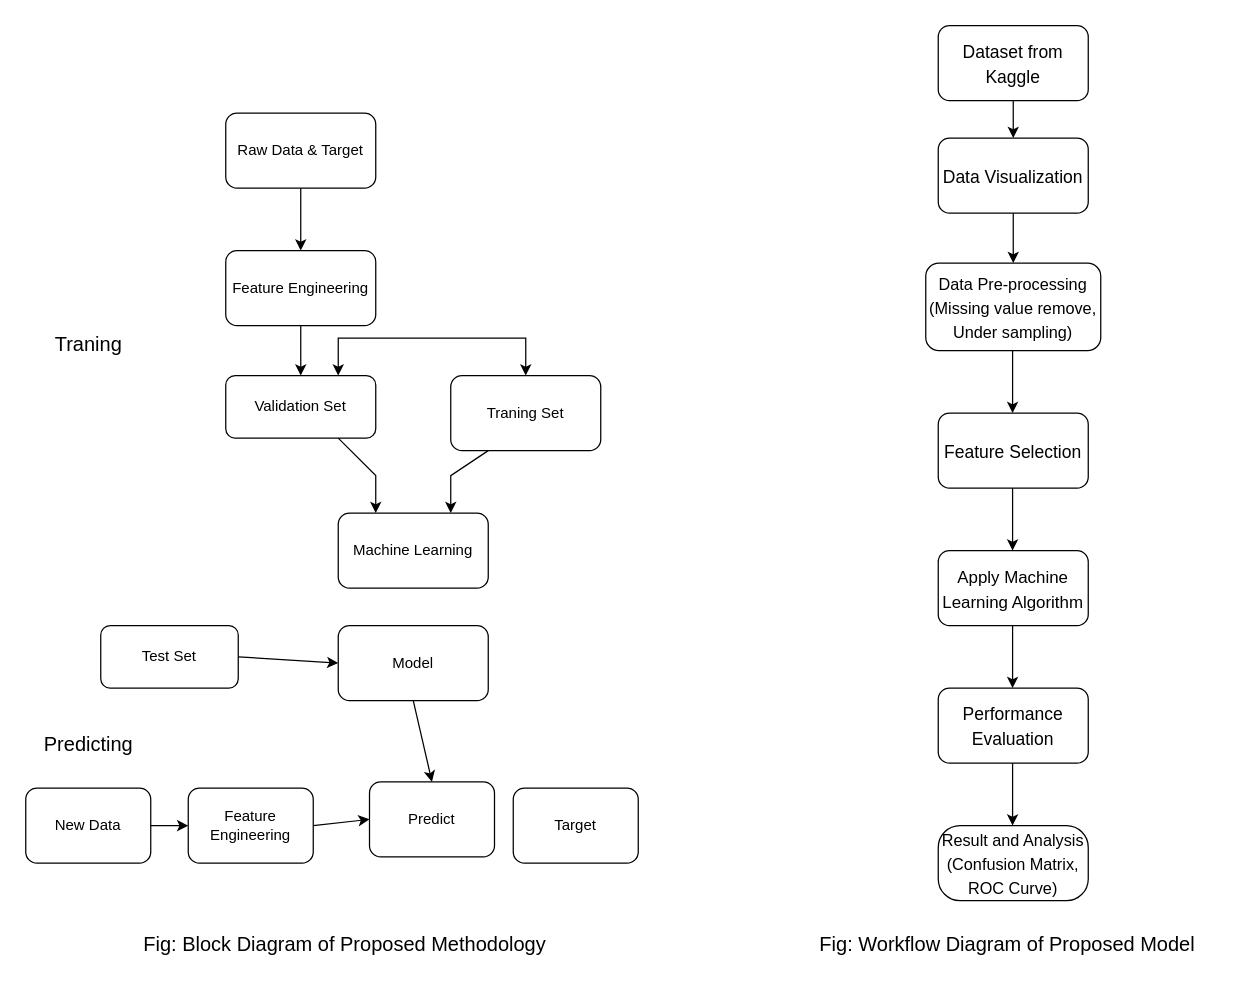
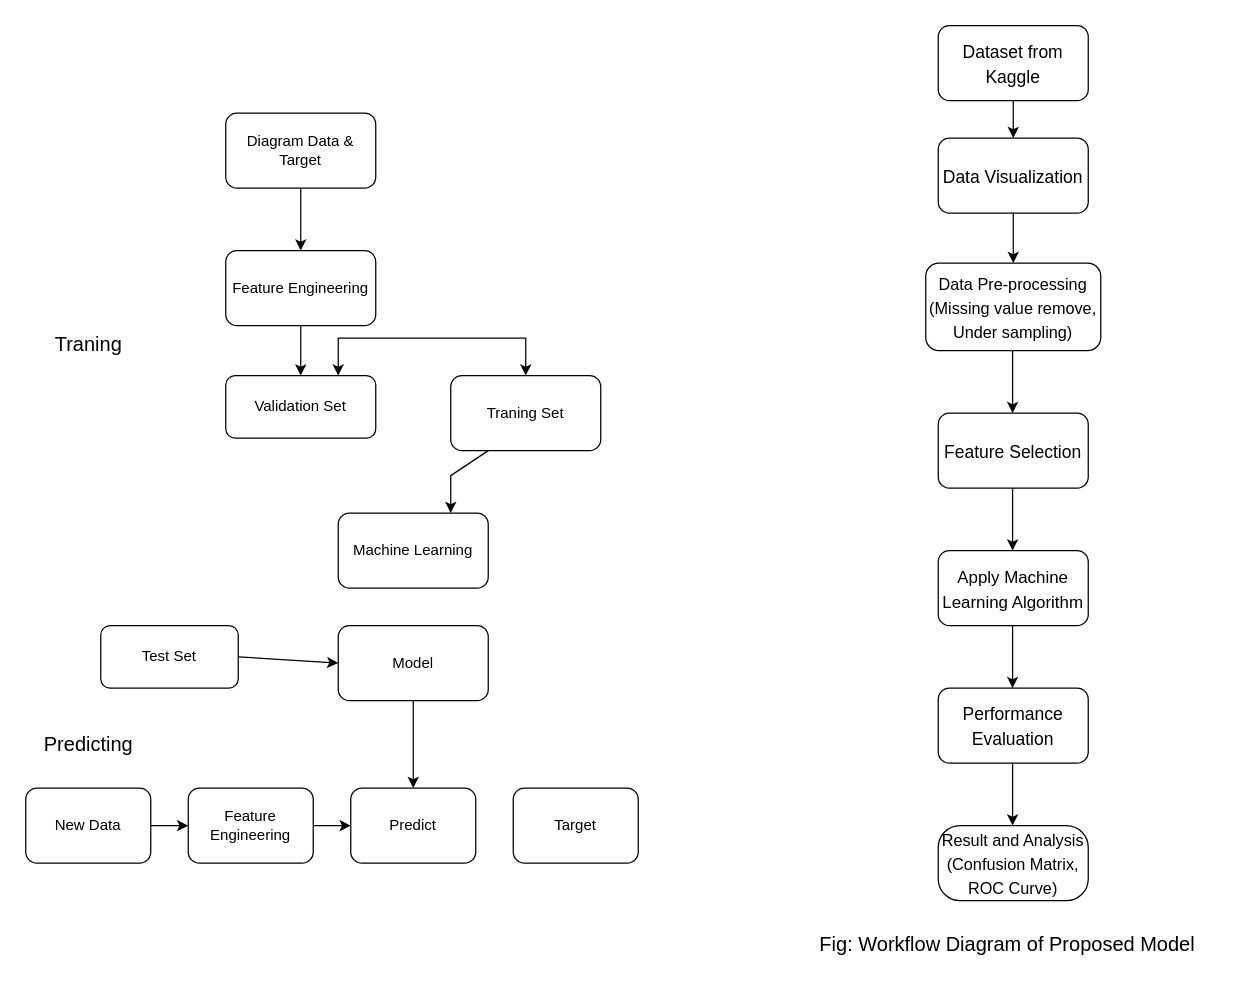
- <mxCell id="2" value="Raw Data &amp;amp; Target" style="rounded=1;whiteSpace=wrap;html=1;" parent="1" vertex="1"><mxGeometry x="180" y="90" width="120" height="60" as="geometry" /></mxCell>
+ <mxCell id="2" value="Diagram Data &amp;amp; Target" style="rounded=1;whiteSpace=wrap;html=1;" parent="1" vertex="1"><mxGeometry x="180" y="90" width="120" height="60" as="geometry" /></mxCell>
- <mxCell id="10" value="" style="endArrow=classic;html=1;rounded=0;entryX=0.25;entryY=0;entryDx=0;entryDy=0;exitX=0.75;exitY=1;exitDx=0;exitDy=0;" parent="1" source="4" target="9" edge="1"><mxGeometry width="50" height="50" relative="1" as="geometry"><mxPoint x="230" y="410" as="sourcePoint" /><mxPoint x="280" y="360" as="targetPoint" /><Array as="points"><mxPoint x="300" y="380" /></Array></mxGeometry></mxCell>
- <mxCell id="17" value="Predict" style="rounded=1;whiteSpace=wrap;html=1;" parent="1" vertex="1"><mxGeometry x="295" y="625" width="100" height="60" as="geometry" /></mxCell>
+ <mxCell id="17" value="Predict" style="rounded=1;whiteSpace=wrap;html=1;" parent="1" vertex="1"><mxGeometry x="280" y="630" width="100" height="60" as="geometry" /></mxCell>
- <mxCell id="24" value="Fig: Block Diagram of Proposed Methodology" style="text;html=1;align=center;verticalAlign=middle;resizable=0;points=[];autosize=1;strokeColor=none;fillColor=none;fontSize=16;" parent="1" vertex="1"><mxGeometry x="100" y="740" width="350" height="30" as="geometry" /></mxCell>
